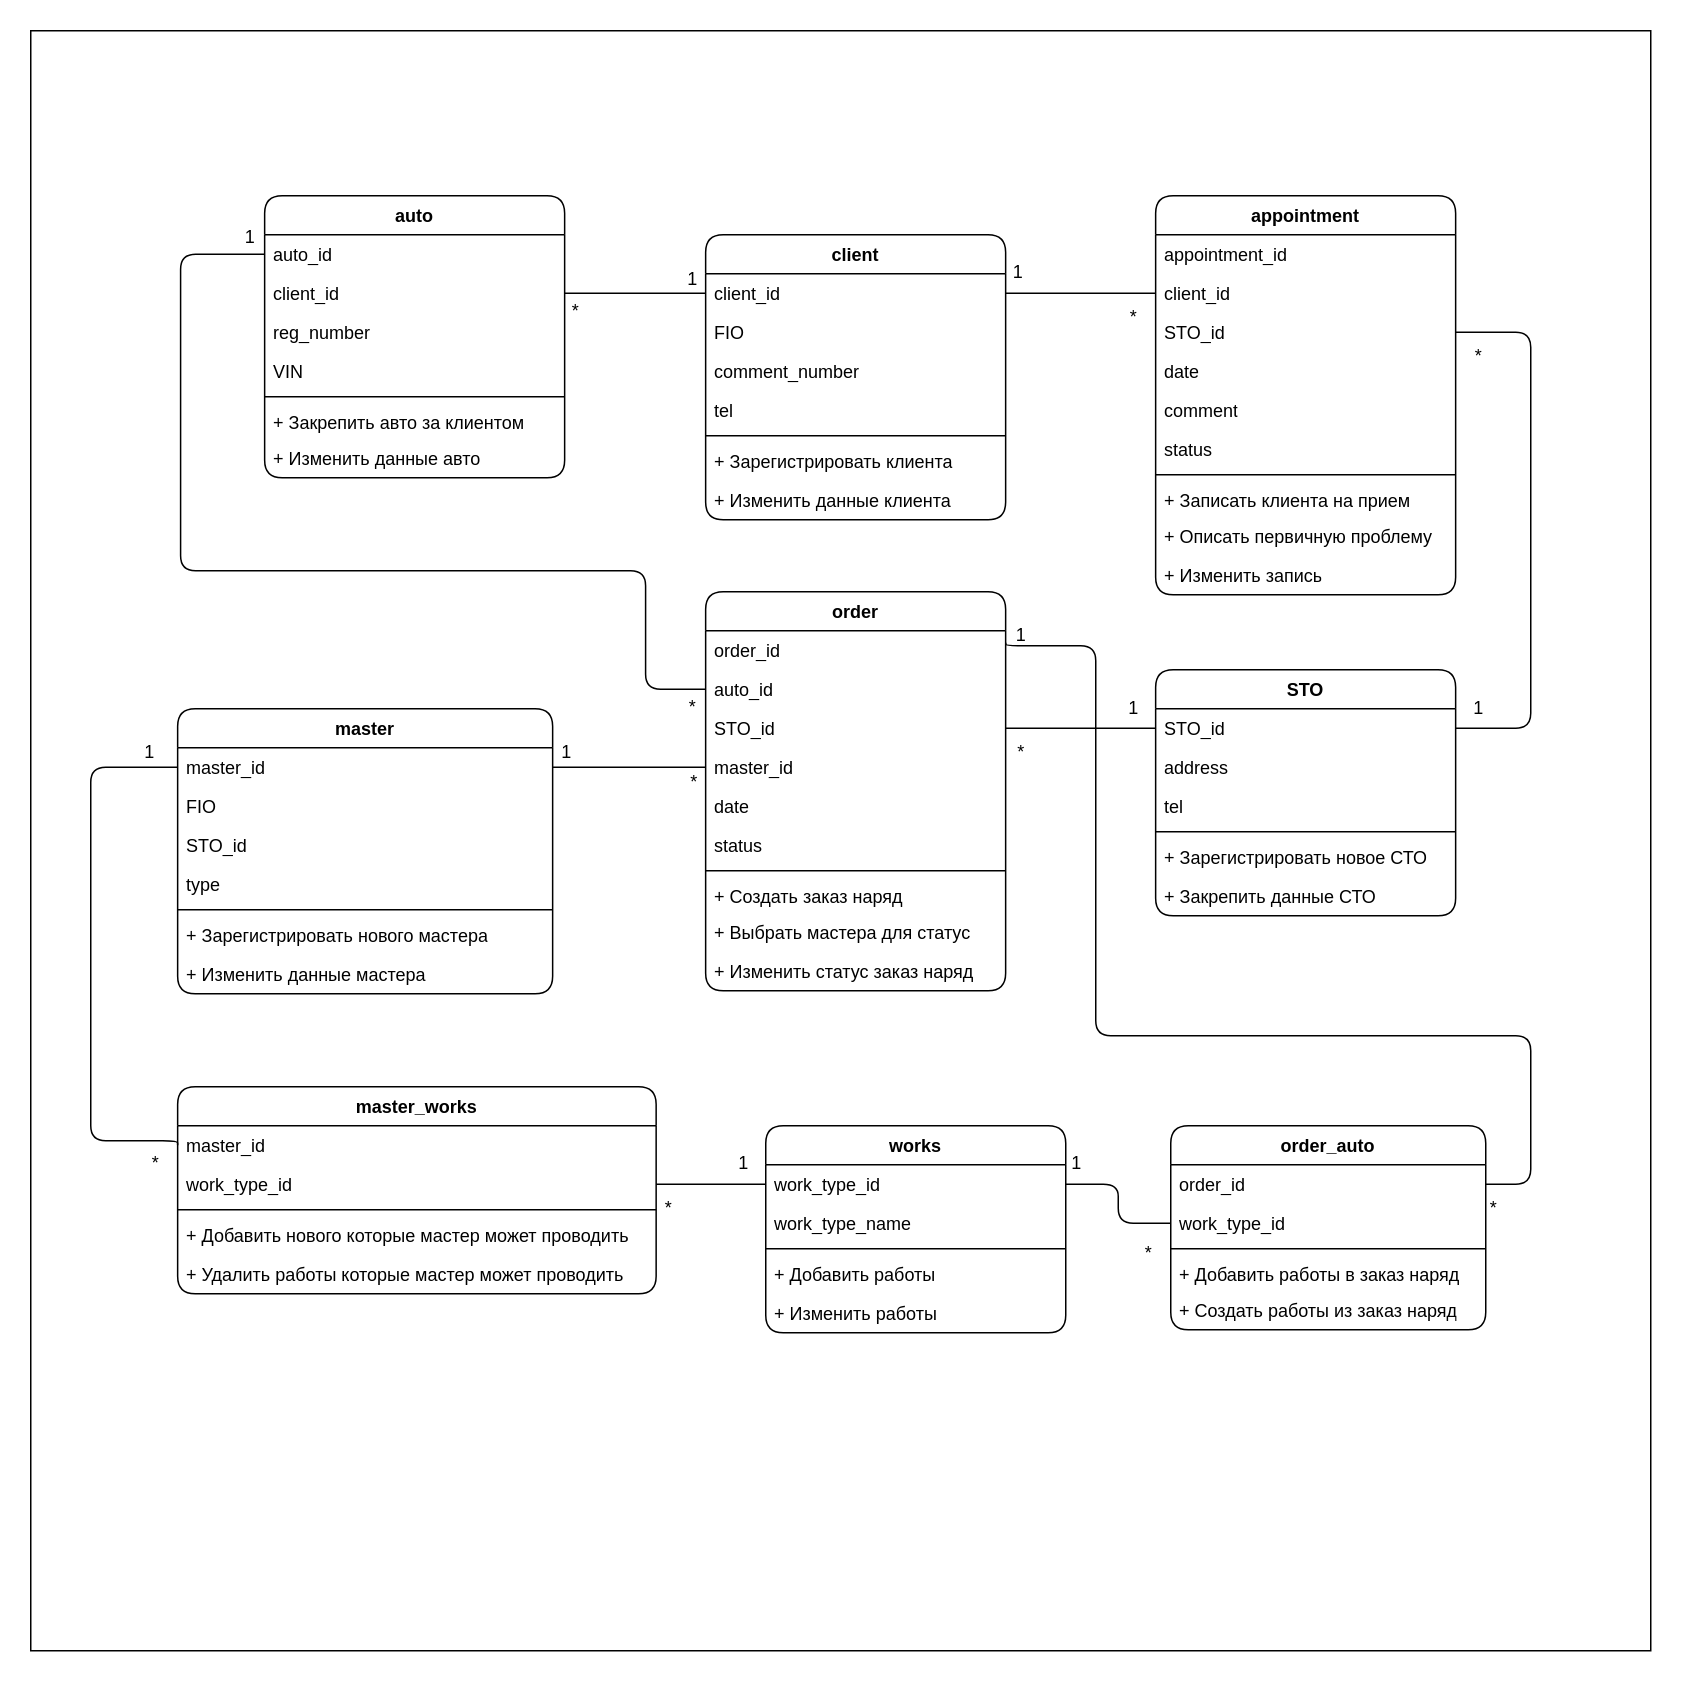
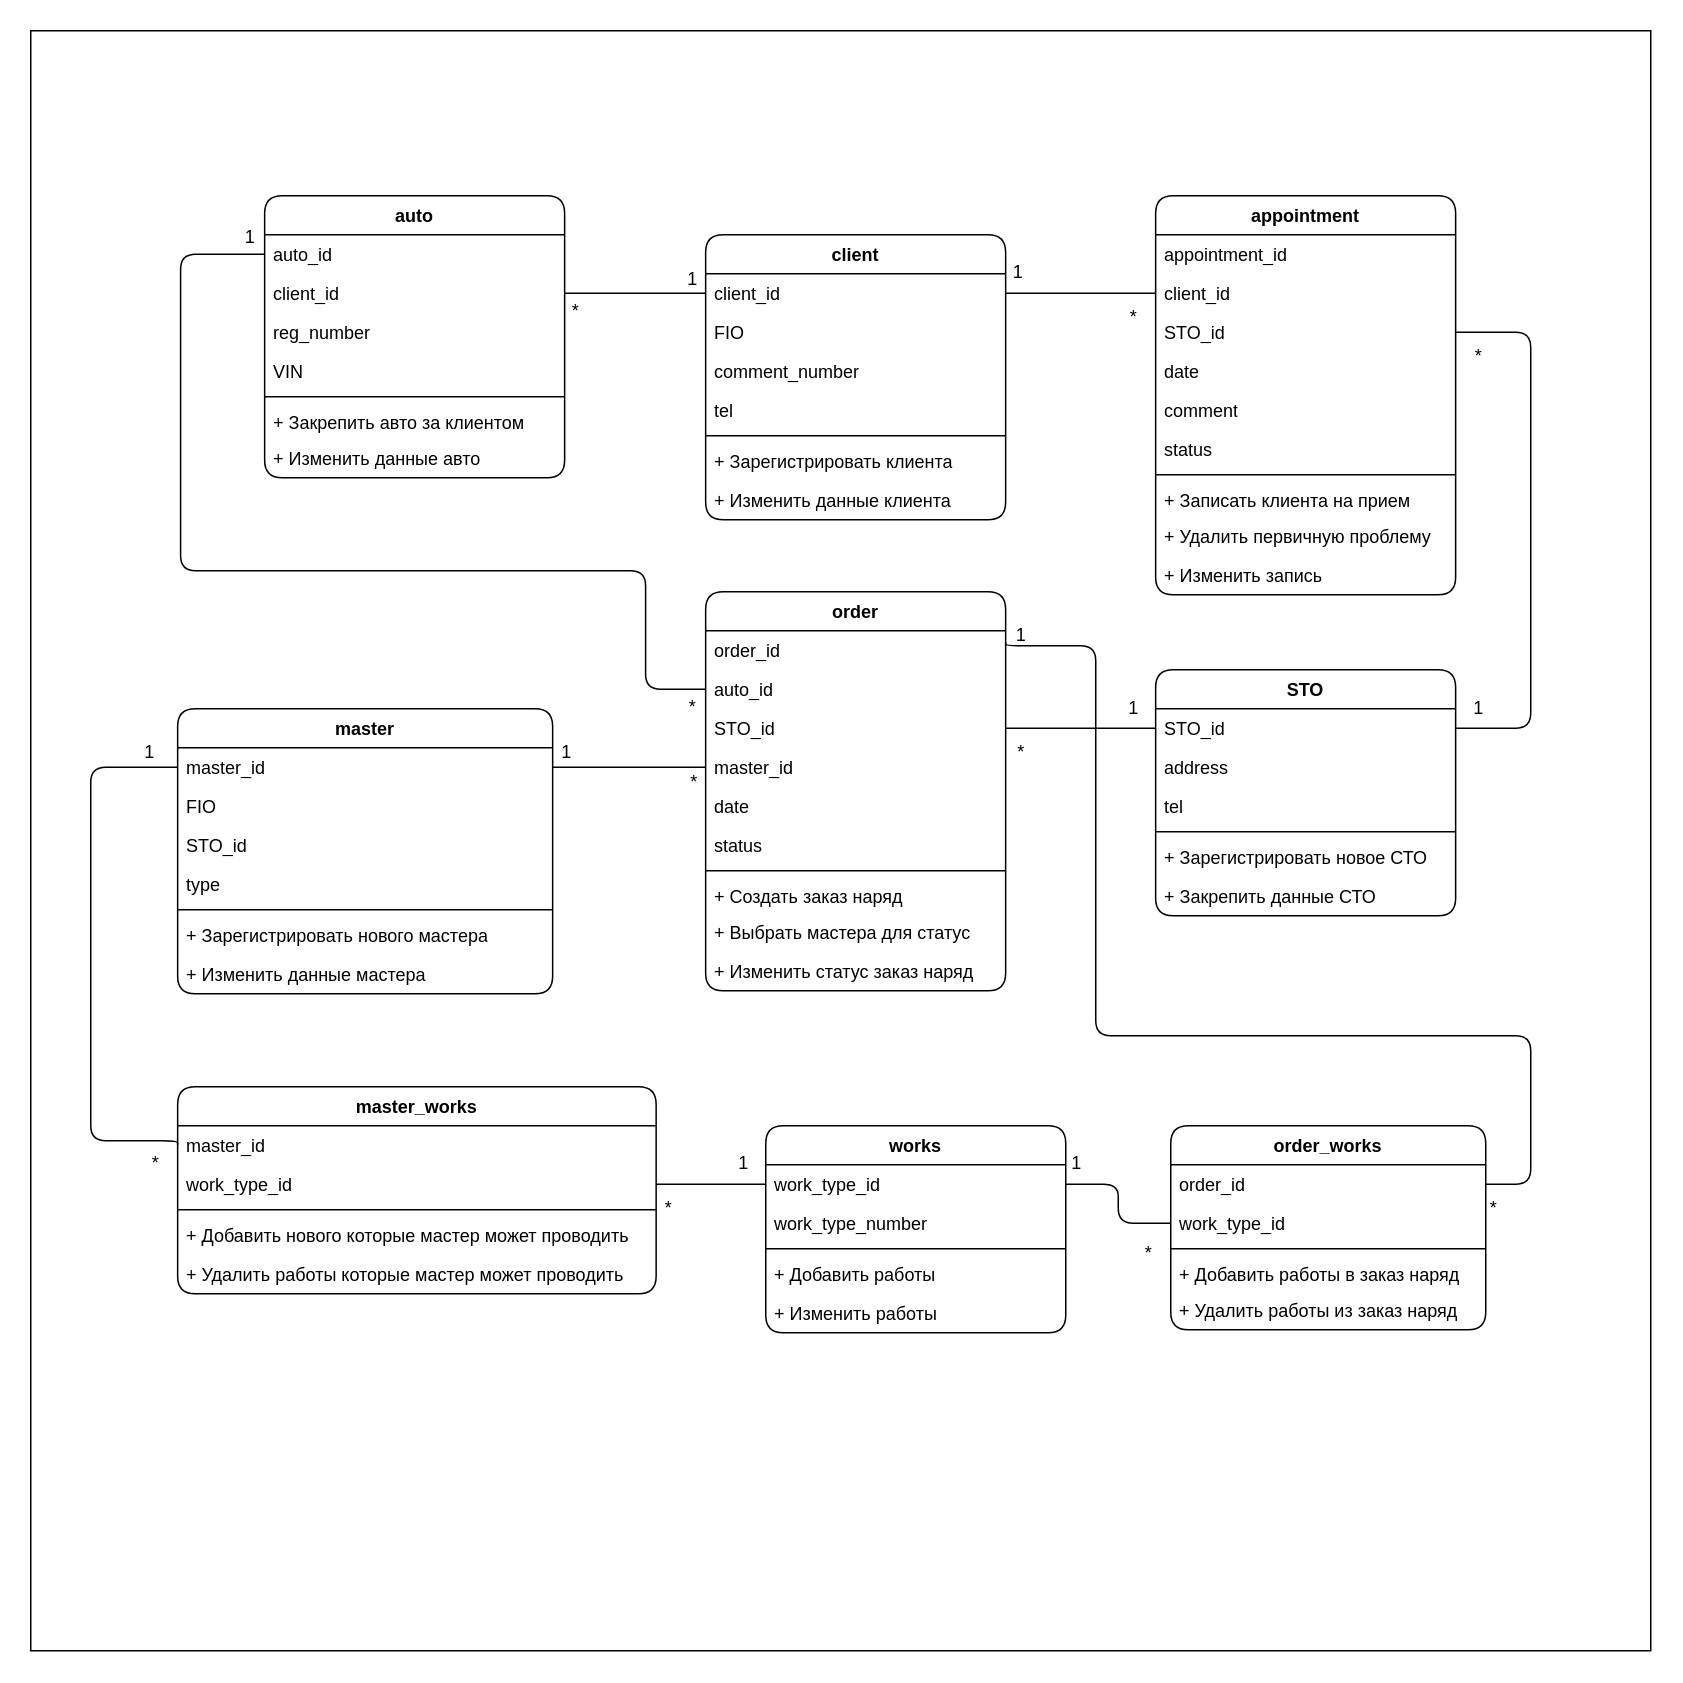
- <mxCell id="31" value="+ Описать первичную проблему" style="text;strokeColor=none;fillColor=none;align=left;verticalAlign=top;spacingLeft=4;spacingRight=4;overflow=hidden;rotatable=0;points=[[0,0.5],[1,0.5]];portConstraint=eastwest;whiteSpace=wrap;html=1;labelBackgroundColor=none;rounded=1;" vertex="1" parent="22"><mxGeometry y="214" width="200" height="26" as="geometry" /></mxCell>
+ <mxCell id="31" value="+ Удалить первичную проблему" style="text;strokeColor=none;fillColor=none;align=left;verticalAlign=top;spacingLeft=4;spacingRight=4;overflow=hidden;rotatable=0;points=[[0,0.5],[1,0.5]];portConstraint=eastwest;whiteSpace=wrap;html=1;labelBackgroundColor=none;rounded=1;" vertex="1" parent="22"><mxGeometry y="214" width="200" height="26" as="geometry" /></mxCell>
- <mxCell id="83" value="order_auto" style="swimlane;fontStyle=1;align=center;verticalAlign=top;childLayout=stackLayout;horizontal=1;startSize=26;horizontalStack=0;resizeParent=1;resizeParentMax=0;resizeLast=0;collapsible=1;marginBottom=0;whiteSpace=wrap;html=1;labelBackgroundColor=none;rounded=1;" vertex="1" parent="1"><mxGeometry x="780" y="750" width="210" height="136" as="geometry" /></mxCell>
+ <mxCell id="83" value="order_works" style="swimlane;fontStyle=1;align=center;verticalAlign=top;childLayout=stackLayout;horizontal=1;startSize=26;horizontalStack=0;resizeParent=1;resizeParentMax=0;resizeLast=0;collapsible=1;marginBottom=0;whiteSpace=wrap;html=1;labelBackgroundColor=none;rounded=1;" vertex="1" parent="1"><mxGeometry x="780" y="750" width="210" height="136" as="geometry" /></mxCell>
- <mxCell id="91" value="work_type_name" style="text;strokeColor=none;fillColor=none;align=left;verticalAlign=top;spacingLeft=4;spacingRight=4;overflow=hidden;rotatable=0;points=[[0,0.5],[1,0.5]];portConstraint=eastwest;whiteSpace=wrap;html=1;labelBackgroundColor=none;rounded=1;" vertex="1" parent="89"><mxGeometry y="52" width="200" height="26" as="geometry" /></mxCell>
+ <mxCell id="91" value="work_type_number" style="text;strokeColor=none;fillColor=none;align=left;verticalAlign=top;spacingLeft=4;spacingRight=4;overflow=hidden;rotatable=0;points=[[0,0.5],[1,0.5]];portConstraint=eastwest;whiteSpace=wrap;html=1;labelBackgroundColor=none;rounded=1;" vertex="1" parent="89"><mxGeometry y="52" width="200" height="26" as="geometry" /></mxCell>
- <mxCell id="88" value="+ Создать работы из заказ наряд" style="text;strokeColor=none;fillColor=none;align=left;verticalAlign=top;spacingLeft=4;spacingRight=4;overflow=hidden;rotatable=0;points=[[0,0.5],[1,0.5]];portConstraint=eastwest;whiteSpace=wrap;html=1;labelBackgroundColor=none;rounded=1;" vertex="1" parent="83"><mxGeometry y="110" width="210" height="26" as="geometry" /></mxCell>
+ <mxCell id="88" value="+ Удалить работы из заказ наряд" style="text;strokeColor=none;fillColor=none;align=left;verticalAlign=top;spacingLeft=4;spacingRight=4;overflow=hidden;rotatable=0;points=[[0,0.5],[1,0.5]];portConstraint=eastwest;whiteSpace=wrap;html=1;labelBackgroundColor=none;rounded=1;" vertex="1" parent="83"><mxGeometry y="110" width="210" height="26" as="geometry" /></mxCell>
